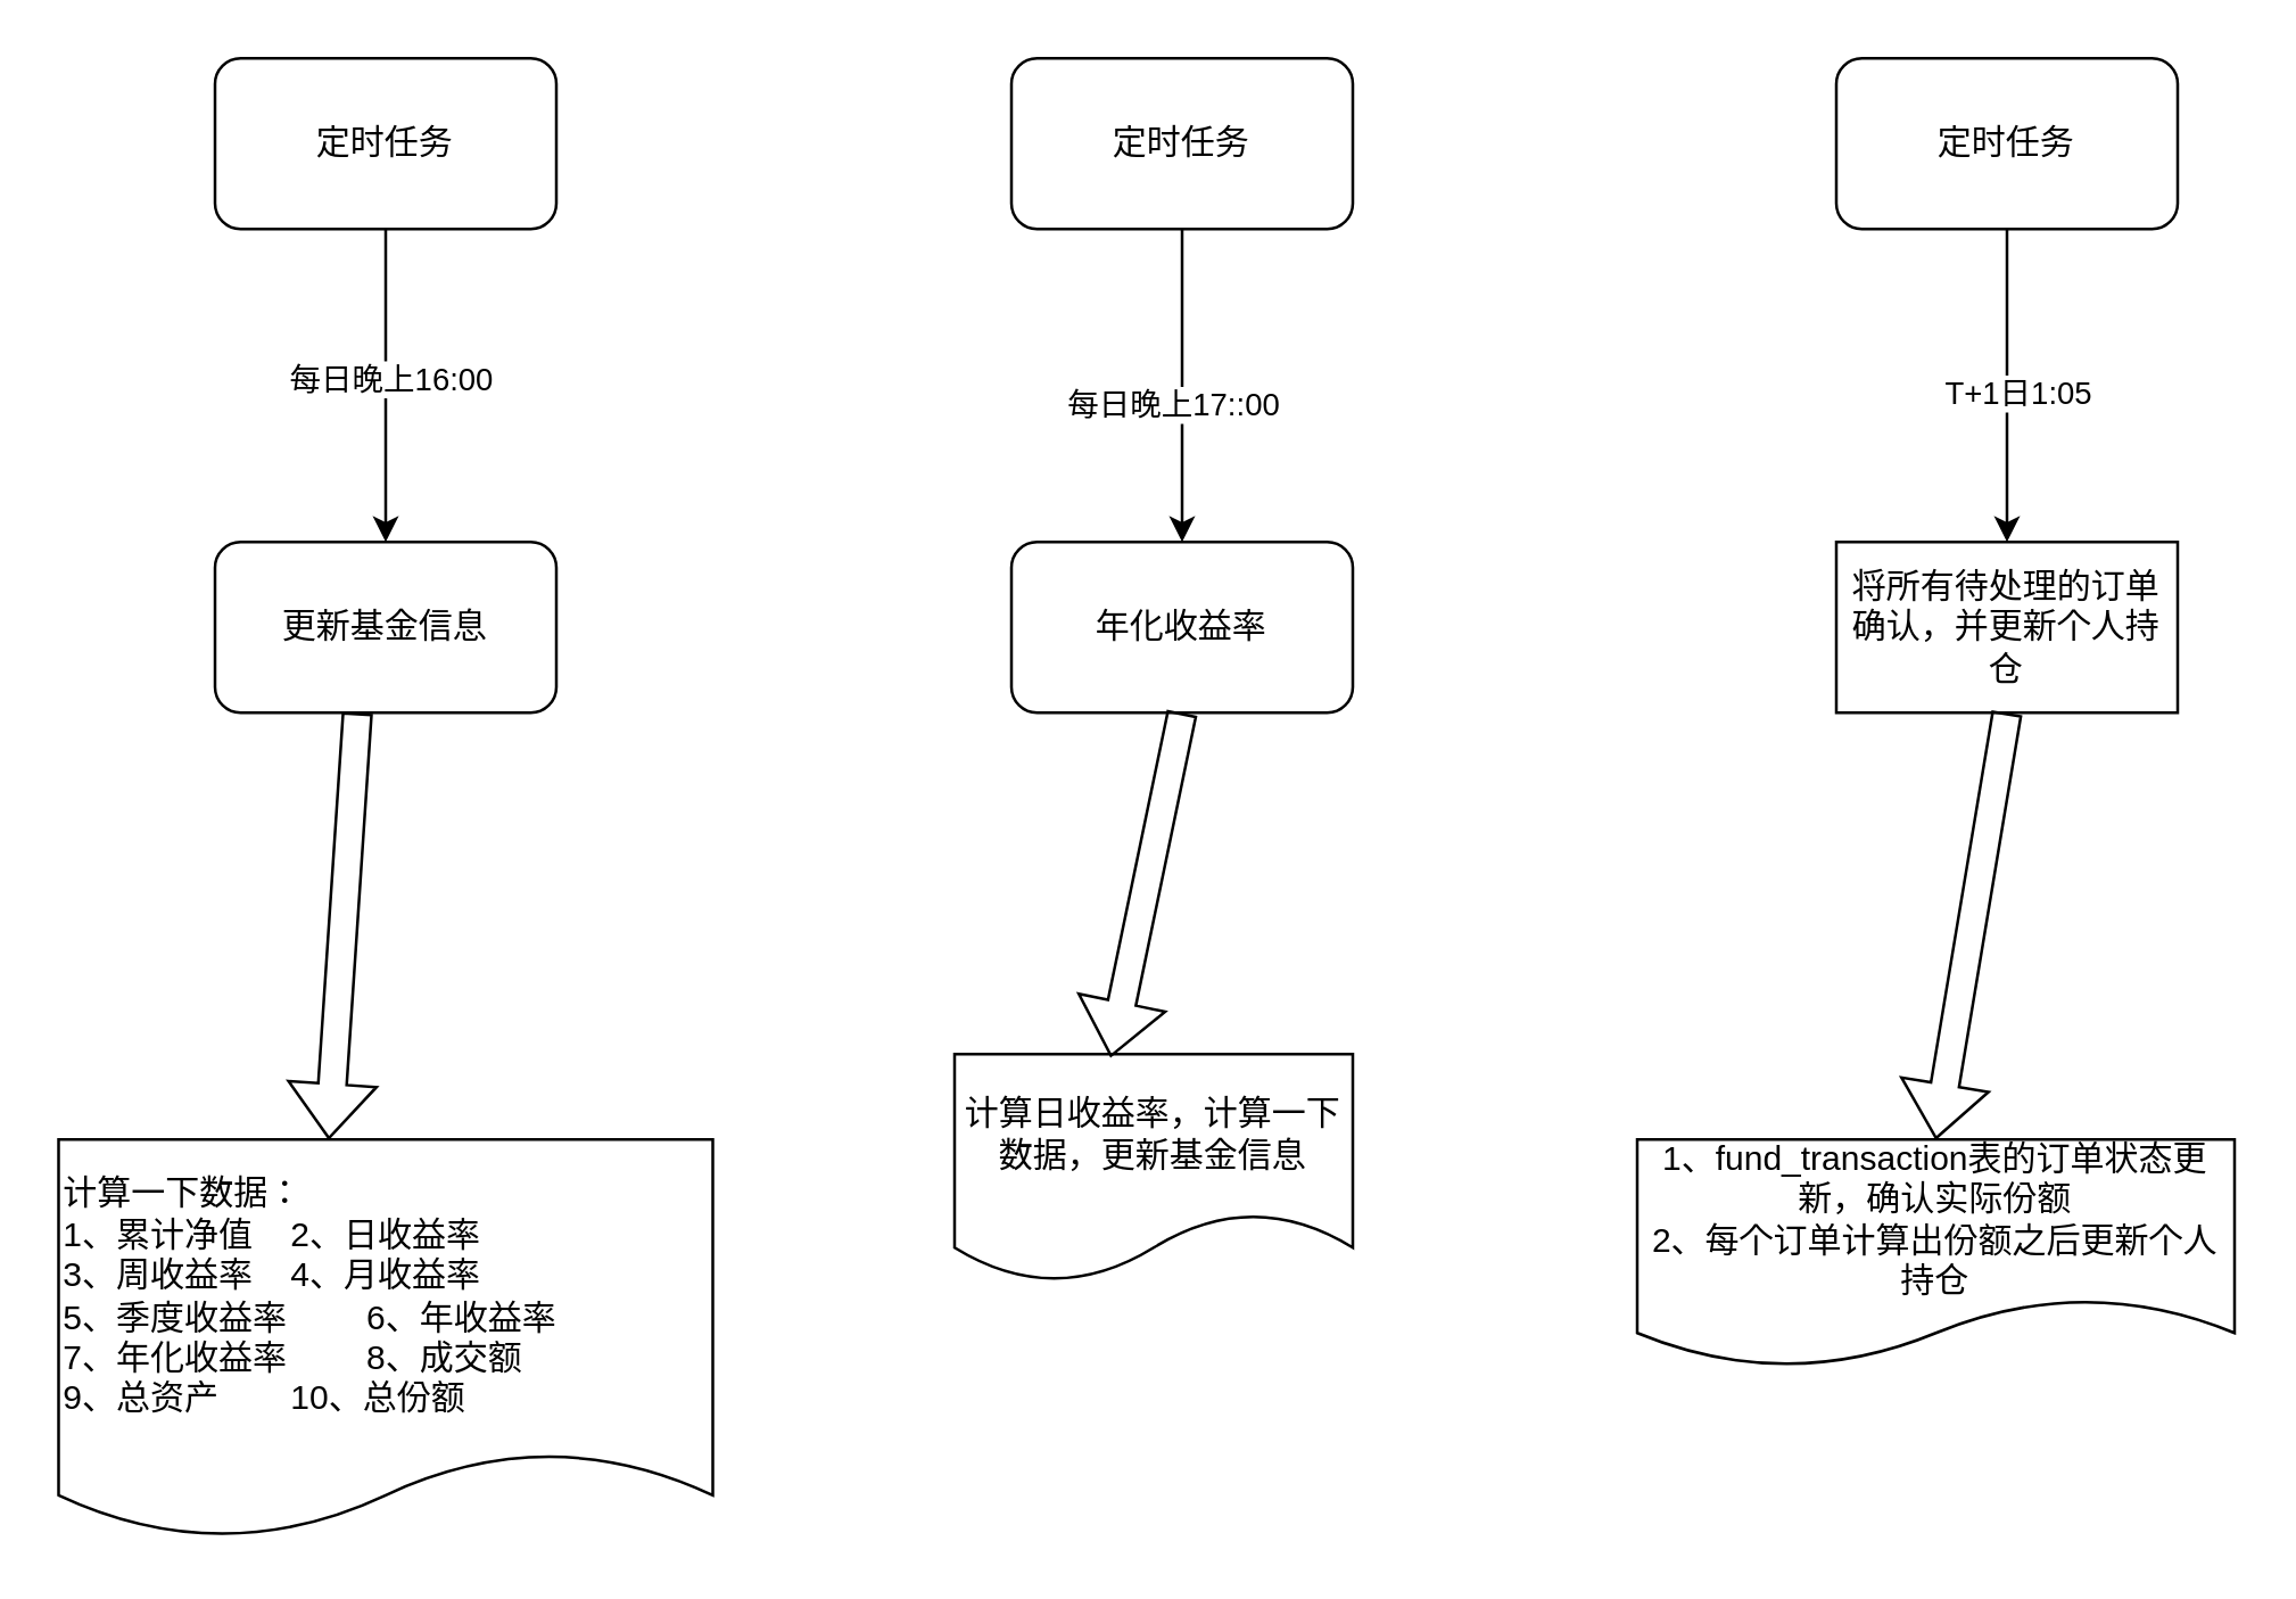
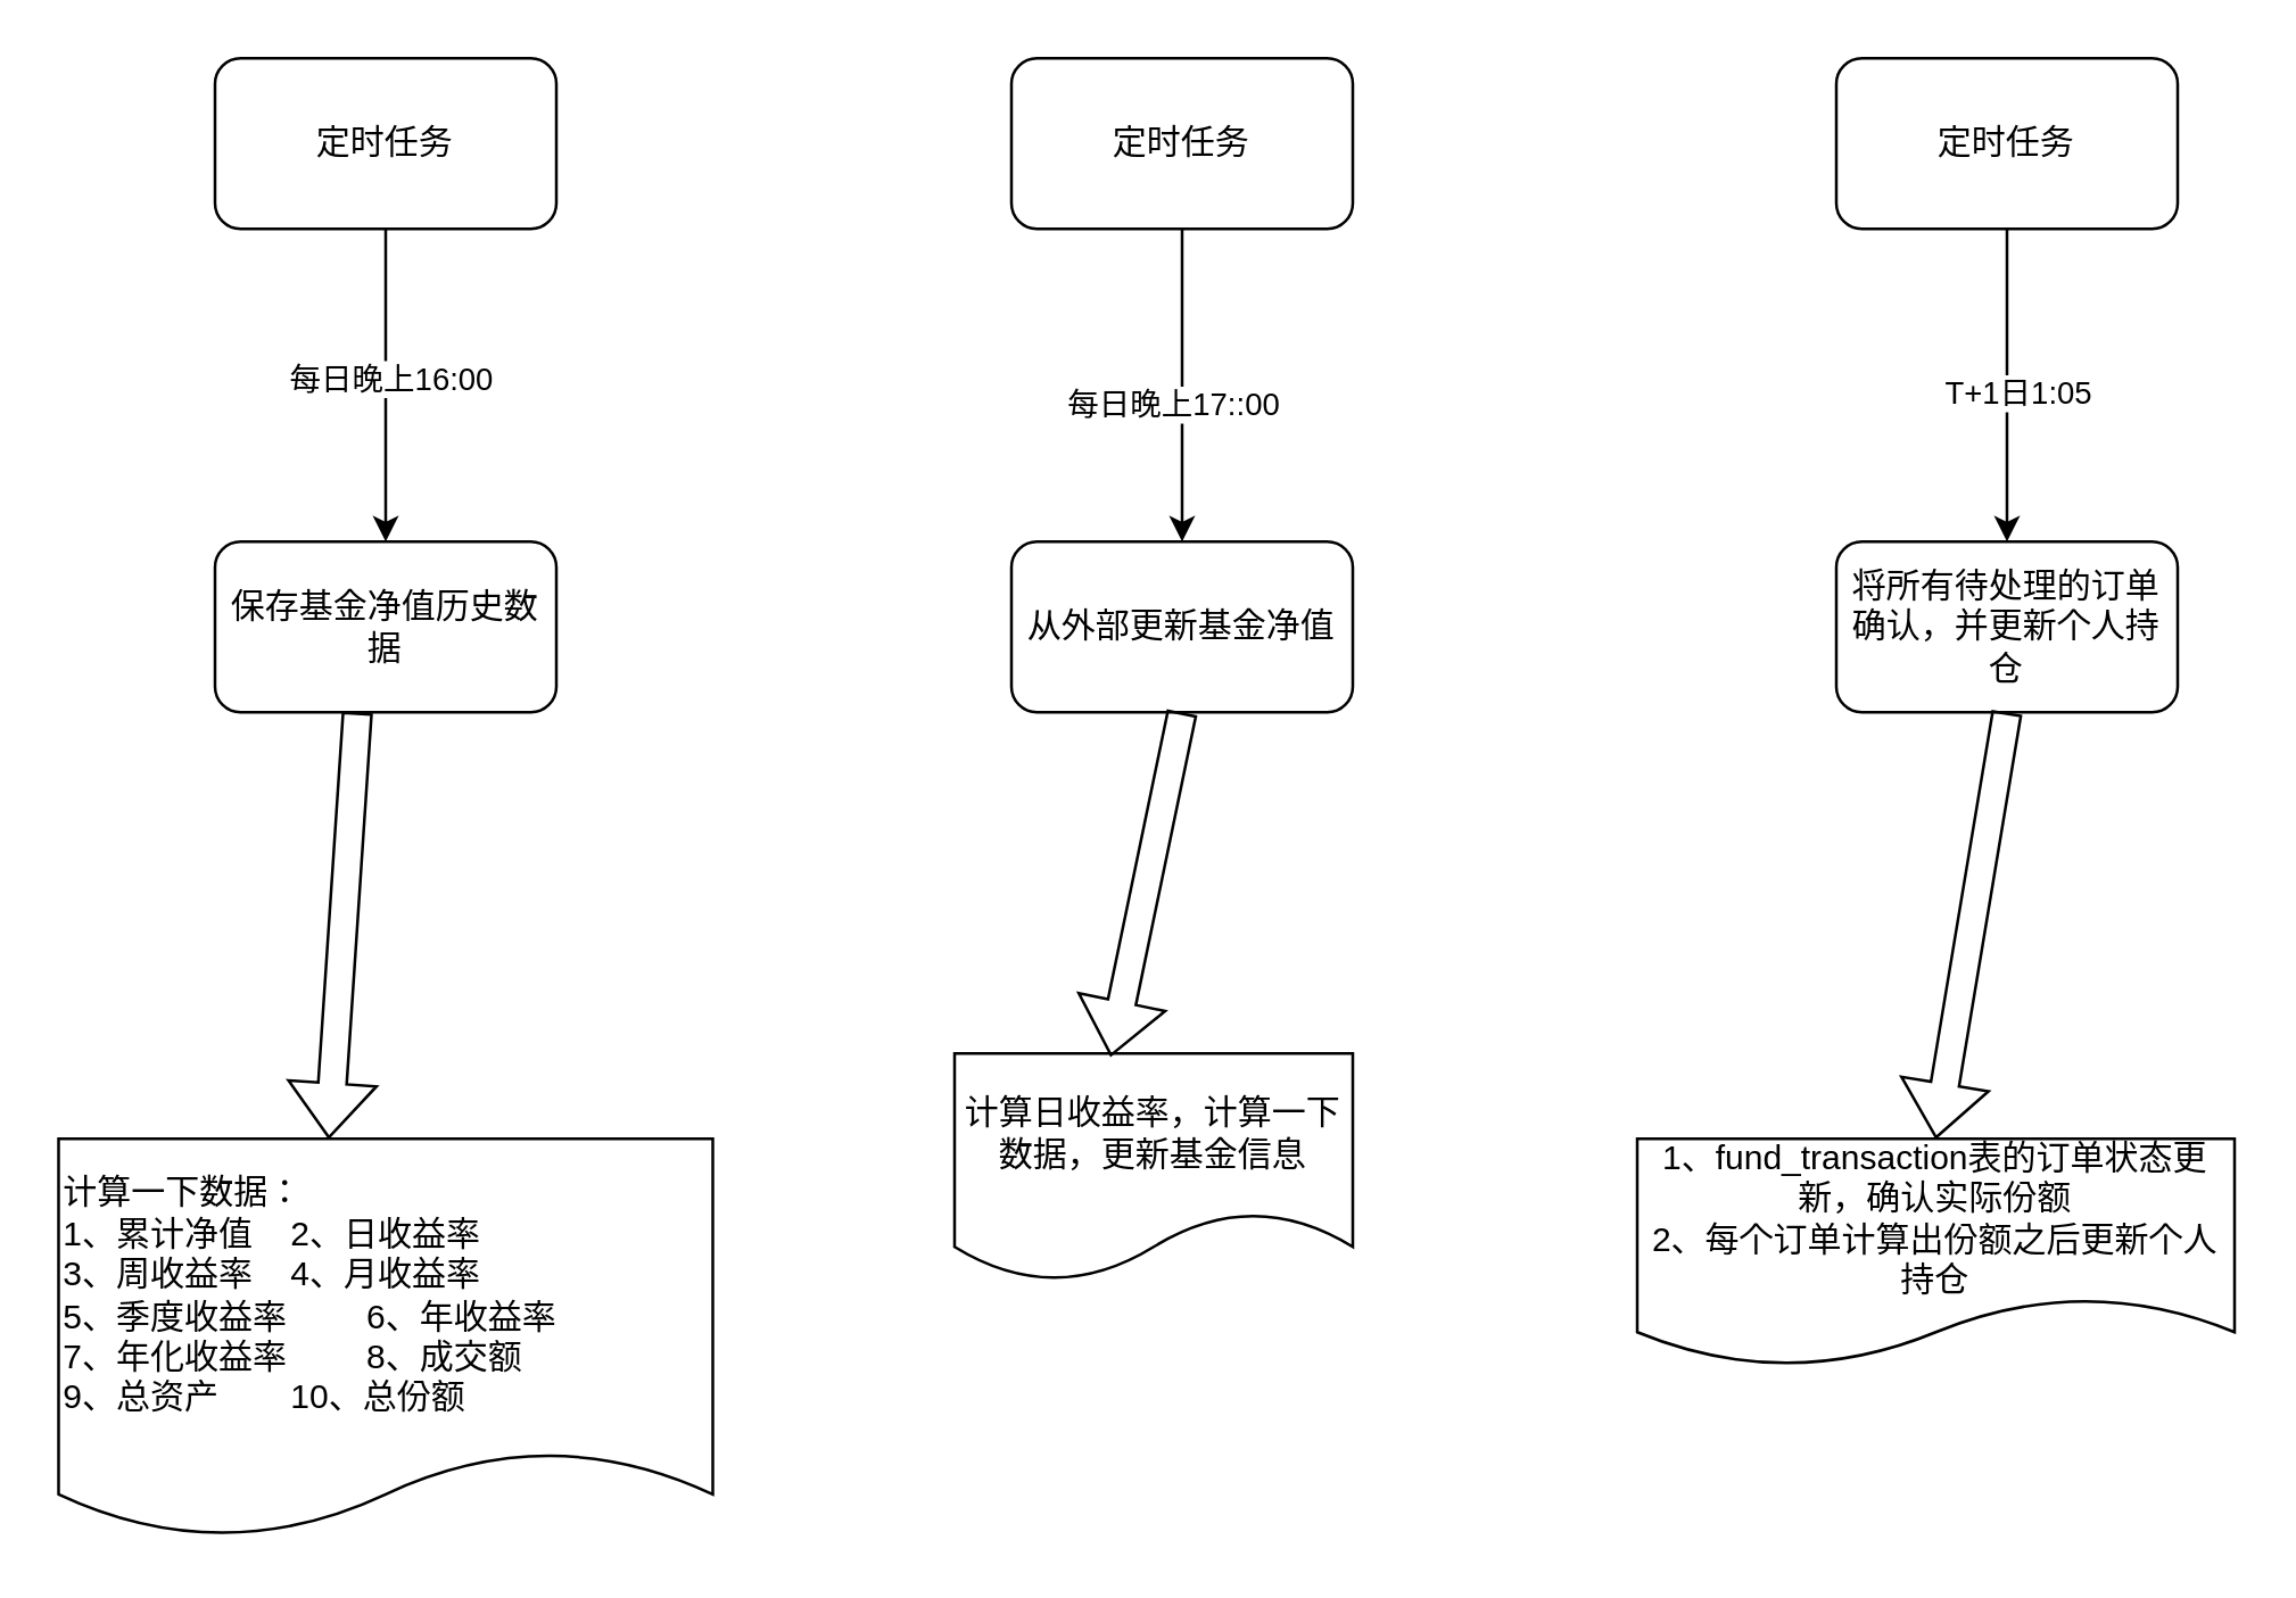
- <mxCell id="6" value="更新基金信息" style="rounded=1;whiteSpace=wrap;html=1;" vertex="1" parent="1"><mxGeometry x="75" y="190" width="120" height="60" as="geometry" /></mxCell>
+ <mxCell id="6" value="保存基金净值历史数据" style="rounded=1;whiteSpace=wrap;html=1;" vertex="1" parent="1"><mxGeometry x="75" y="190" width="120" height="60" as="geometry" /></mxCell>
- <mxCell id="5" value="年化收益率" style="rounded=1;whiteSpace=wrap;html=1;" vertex="1" parent="1"><mxGeometry x="355" y="190" width="120" height="60" as="geometry" /></mxCell>
+ <mxCell id="5" value="从外部更新基金净值" style="rounded=1;whiteSpace=wrap;html=1;" vertex="1" parent="1"><mxGeometry x="355" y="190" width="120" height="60" as="geometry" /></mxCell>
- <mxCell id="17" value="将所有待处理的订单确认，并更新个人持仓" style="whiteSpace=wrap;html=1;rounded=0;" vertex="1" parent="1"><mxGeometry x="645" y="190" width="120" height="60" as="geometry" /></mxCell>
+ <mxCell id="17" value="将所有待处理的订单确认，并更新个人持仓" style="rounded=1;whiteSpace=wrap;html=1;" vertex="1" parent="1"><mxGeometry x="645" y="190" width="120" height="60" as="geometry" /></mxCell>
